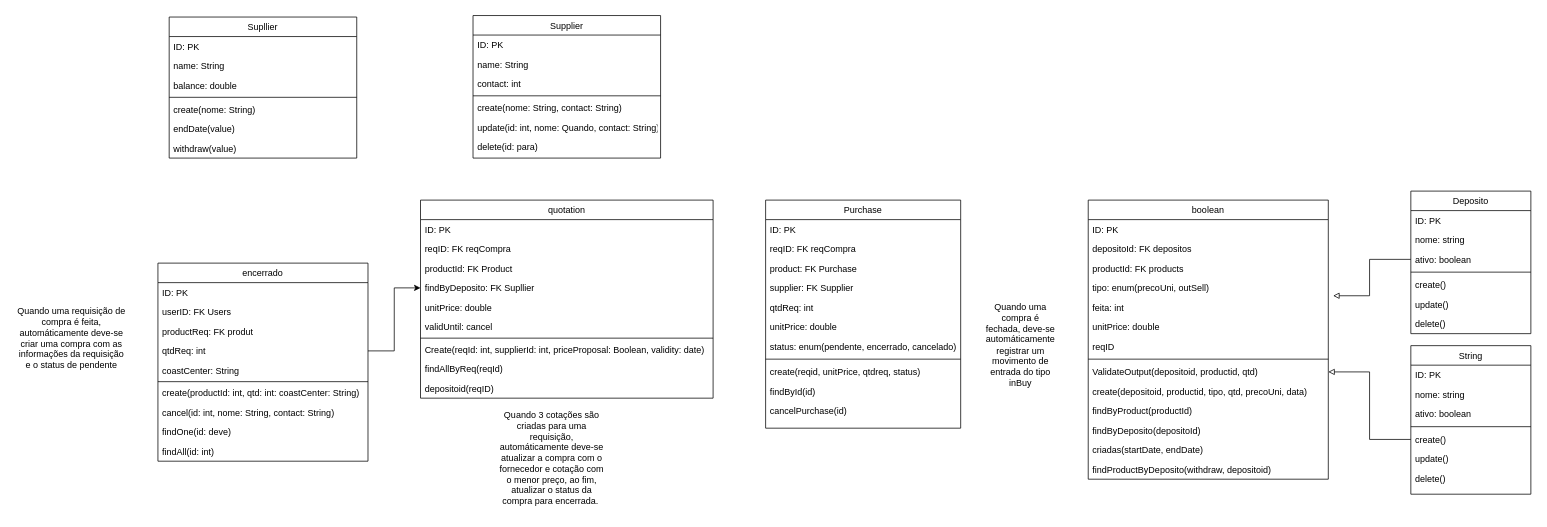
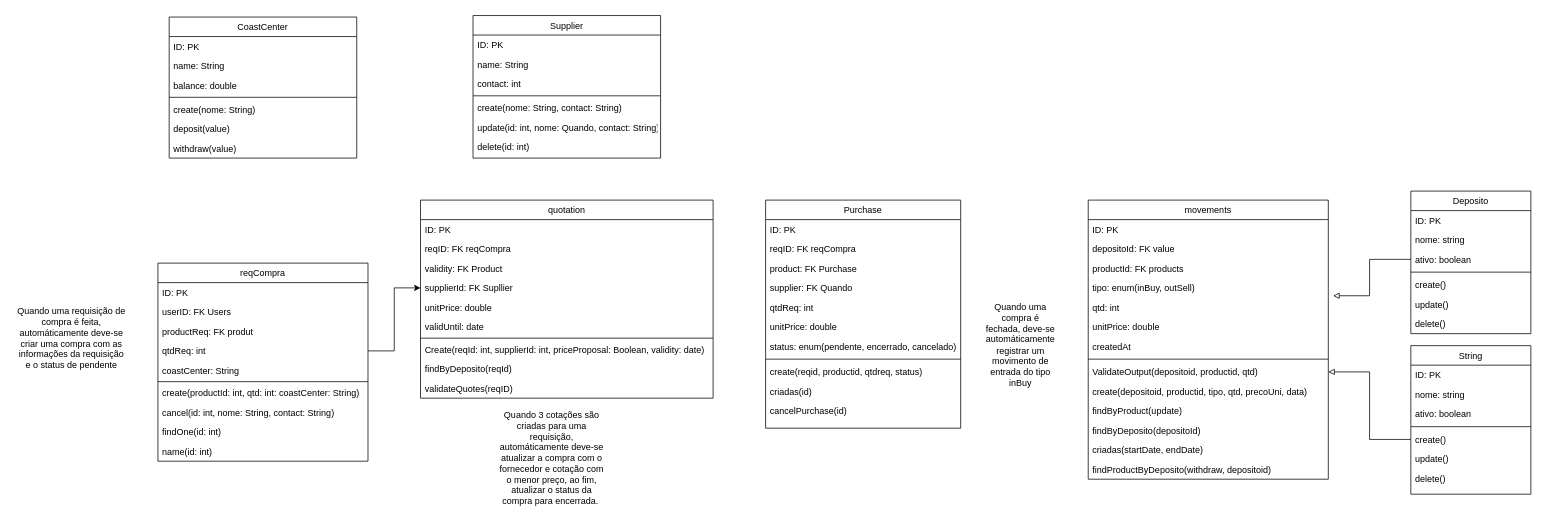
- <mxCell id="53" value="Supllier" style="swimlane;fontStyle=0;align=center;verticalAlign=top;childLayout=stackLayout;horizontal=1;startSize=26;horizontalStack=0;resizeParent=1;resizeLast=0;collapsible=1;marginBottom=0;rounded=0;shadow=0;strokeWidth=1;" parent="1" vertex="1"><mxGeometry x="225" y="22" width="250" height="188" as="geometry"><mxRectangle x="130" y="380" width="160" height="26" as="alternateBounds" /></mxGeometry></mxCell>
+ <mxCell id="53" value="CoastCenter" style="swimlane;fontStyle=0;align=center;verticalAlign=top;childLayout=stackLayout;horizontal=1;startSize=26;horizontalStack=0;resizeParent=1;resizeLast=0;collapsible=1;marginBottom=0;rounded=0;shadow=0;strokeWidth=1;" parent="1" vertex="1"><mxGeometry x="225" y="22" width="250" height="188" as="geometry"><mxRectangle x="130" y="380" width="160" height="26" as="alternateBounds" /></mxGeometry></mxCell>
- <mxCell id="59" value="endDate(value)" style="text;align=left;verticalAlign=top;spacingLeft=4;spacingRight=4;overflow=hidden;rotatable=0;points=[[0,0.5],[1,0.5]];portConstraint=eastwest;rounded=0;shadow=0;html=0;" parent="53" vertex="1"><mxGeometry y="136" width="250" height="26" as="geometry" /></mxCell>
+ <mxCell id="59" value="deposit(value)" style="text;align=left;verticalAlign=top;spacingLeft=4;spacingRight=4;overflow=hidden;rotatable=0;points=[[0,0.5],[1,0.5]];portConstraint=eastwest;rounded=0;shadow=0;html=0;" parent="53" vertex="1"><mxGeometry y="136" width="250" height="26" as="geometry" /></mxCell>
- <mxCell id="52" value="delete(id: para)" style="text;align=left;verticalAlign=top;spacingLeft=4;spacingRight=4;overflow=hidden;rotatable=0;points=[[0,0.5],[1,0.5]];portConstraint=eastwest;rounded=0;shadow=0;html=0;" parent="45" vertex="1"><mxGeometry y="162" width="250" height="26" as="geometry" /></mxCell>
+ <mxCell id="52" value="delete(id: int)" style="text;align=left;verticalAlign=top;spacingLeft=4;spacingRight=4;overflow=hidden;rotatable=0;points=[[0,0.5],[1,0.5]];portConstraint=eastwest;rounded=0;shadow=0;html=0;" parent="45" vertex="1"><mxGeometry y="162" width="250" height="26" as="geometry" /></mxCell>
- <mxCell id="61" value="boolean" style="swimlane;fontStyle=0;align=center;verticalAlign=top;childLayout=stackLayout;horizontal=1;startSize=26;horizontalStack=0;resizeParent=1;resizeLast=0;collapsible=1;marginBottom=0;rounded=0;shadow=0;strokeWidth=1;" parent="1" vertex="1"><mxGeometry x="1450" y="266" width="320" height="372" as="geometry"><mxRectangle x="130" y="380" width="160" height="26" as="alternateBounds" /></mxGeometry></mxCell>
+ <mxCell id="61" value="movements" style="swimlane;fontStyle=0;align=center;verticalAlign=top;childLayout=stackLayout;horizontal=1;startSize=26;horizontalStack=0;resizeParent=1;resizeLast=0;collapsible=1;marginBottom=0;rounded=0;shadow=0;strokeWidth=1;" parent="1" vertex="1"><mxGeometry x="1450" y="266" width="320" height="372" as="geometry"><mxRectangle x="130" y="380" width="160" height="26" as="alternateBounds" /></mxGeometry></mxCell>
- <mxCell id="63" value="depositoId: FK depositos" style="text;align=left;verticalAlign=top;spacingLeft=4;spacingRight=4;overflow=hidden;rotatable=0;points=[[0,0.5],[1,0.5]];portConstraint=eastwest;rounded=0;shadow=0;html=0;" parent="61" vertex="1"><mxGeometry y="52" width="320" height="26" as="geometry" /></mxCell>
+ <mxCell id="63" value="depositoId: FK value" style="text;align=left;verticalAlign=top;spacingLeft=4;spacingRight=4;overflow=hidden;rotatable=0;points=[[0,0.5],[1,0.5]];portConstraint=eastwest;rounded=0;shadow=0;html=0;" parent="61" vertex="1"><mxGeometry y="52" width="320" height="26" as="geometry" /></mxCell>
- <mxCell id="24" value="productId: FK Product" style="text;align=left;verticalAlign=top;spacingLeft=4;spacingRight=4;overflow=hidden;rotatable=0;points=[[0,0.5],[1,0.5]];portConstraint=eastwest;rounded=0;shadow=0;html=0;" parent="21" vertex="1"><mxGeometry y="78" width="390" height="26" as="geometry" /></mxCell>
+ <mxCell id="24" value="validity: FK Product" style="text;align=left;verticalAlign=top;spacingLeft=4;spacingRight=4;overflow=hidden;rotatable=0;points=[[0,0.5],[1,0.5]];portConstraint=eastwest;rounded=0;shadow=0;html=0;" parent="21" vertex="1"><mxGeometry y="78" width="390" height="26" as="geometry" /></mxCell>
- <mxCell id="10" value="encerrado" style="swimlane;fontStyle=0;align=center;verticalAlign=top;childLayout=stackLayout;horizontal=1;startSize=26;horizontalStack=0;resizeParent=1;resizeLast=0;collapsible=1;marginBottom=0;rounded=0;shadow=0;strokeWidth=1;" parent="1" vertex="1"><mxGeometry x="210" y="350" width="280" height="264" as="geometry"><mxRectangle x="130" y="380" width="160" height="26" as="alternateBounds" /></mxGeometry></mxCell>
+ <mxCell id="10" value="reqCompra" style="swimlane;fontStyle=0;align=center;verticalAlign=top;childLayout=stackLayout;horizontal=1;startSize=26;horizontalStack=0;resizeParent=1;resizeLast=0;collapsible=1;marginBottom=0;rounded=0;shadow=0;strokeWidth=1;" parent="1" vertex="1"><mxGeometry x="210" y="350" width="280" height="264" as="geometry"><mxRectangle x="130" y="380" width="160" height="26" as="alternateBounds" /></mxGeometry></mxCell>
- <mxCell id="25" value="findByDeposito: FK Supllier" style="text;align=left;verticalAlign=top;spacingLeft=4;spacingRight=4;overflow=hidden;rotatable=0;points=[[0,0.5],[1,0.5]];portConstraint=eastwest;rounded=0;shadow=0;html=0;" parent="21" vertex="1"><mxGeometry y="104" width="390" height="26" as="geometry" /></mxCell>
+ <mxCell id="25" value="supplierId: FK Supllier" style="text;align=left;verticalAlign=top;spacingLeft=4;spacingRight=4;overflow=hidden;rotatable=0;points=[[0,0.5],[1,0.5]];portConstraint=eastwest;rounded=0;shadow=0;html=0;" parent="21" vertex="1"><mxGeometry y="104" width="390" height="26" as="geometry" /></mxCell>
- <mxCell id="37" value="supplier: FK Supplier" style="text;align=left;verticalAlign=top;spacingLeft=4;spacingRight=4;overflow=hidden;rotatable=0;points=[[0,0.5],[1,0.5]];portConstraint=eastwest;rounded=0;shadow=0;html=0;" parent="33" vertex="1"><mxGeometry y="104" width="260" height="26" as="geometry" /></mxCell>
+ <mxCell id="37" value="supplier: FK Quando" style="text;align=left;verticalAlign=top;spacingLeft=4;spacingRight=4;overflow=hidden;rotatable=0;points=[[0,0.5],[1,0.5]];portConstraint=eastwest;rounded=0;shadow=0;html=0;" parent="33" vertex="1"><mxGeometry y="104" width="260" height="26" as="geometry" /></mxCell>
- <mxCell id="65" value="tipo: enum(precoUni, outSell)" style="text;align=left;verticalAlign=top;spacingLeft=4;spacingRight=4;overflow=hidden;rotatable=0;points=[[0,0.5],[1,0.5]];portConstraint=eastwest;rounded=0;shadow=0;html=0;" parent="61" vertex="1"><mxGeometry y="104" width="320" height="26" as="geometry" /></mxCell>
+ <mxCell id="65" value="tipo: enum(inBuy, outSell)" style="text;align=left;verticalAlign=top;spacingLeft=4;spacingRight=4;overflow=hidden;rotatable=0;points=[[0,0.5],[1,0.5]];portConstraint=eastwest;rounded=0;shadow=0;html=0;" parent="61" vertex="1"><mxGeometry y="104" width="320" height="26" as="geometry" /></mxCell>
- <mxCell id="66" value="feita: int" style="text;align=left;verticalAlign=top;spacingLeft=4;spacingRight=4;overflow=hidden;rotatable=0;points=[[0,0.5],[1,0.5]];portConstraint=eastwest;rounded=0;shadow=0;html=0;" parent="61" vertex="1"><mxGeometry y="130" width="320" height="26" as="geometry" /></mxCell>
+ <mxCell id="66" value="qtd: int" style="text;align=left;verticalAlign=top;spacingLeft=4;spacingRight=4;overflow=hidden;rotatable=0;points=[[0,0.5],[1,0.5]];portConstraint=eastwest;rounded=0;shadow=0;html=0;" parent="61" vertex="1"><mxGeometry y="130" width="320" height="26" as="geometry" /></mxCell>
- <mxCell id="27" value="validUntil: cancel" style="text;align=left;verticalAlign=top;spacingLeft=4;spacingRight=4;overflow=hidden;rotatable=0;points=[[0,0.5],[1,0.5]];portConstraint=eastwest;rounded=0;shadow=0;html=0;" parent="21" vertex="1"><mxGeometry y="156" width="390" height="26" as="geometry" /></mxCell>
+ <mxCell id="27" value="validUntil: date" style="text;align=left;verticalAlign=top;spacingLeft=4;spacingRight=4;overflow=hidden;rotatable=0;points=[[0,0.5],[1,0.5]];portConstraint=eastwest;rounded=0;shadow=0;html=0;" parent="21" vertex="1"><mxGeometry y="156" width="390" height="26" as="geometry" /></mxCell>
- <mxCell id="68" value="reqID" style="text;align=left;verticalAlign=top;spacingLeft=4;spacingRight=4;overflow=hidden;rotatable=0;points=[[0,0.5],[1,0.5]];portConstraint=eastwest;rounded=0;shadow=0;html=0;" parent="61" vertex="1"><mxGeometry y="182" width="320" height="26" as="geometry" /></mxCell>
+ <mxCell id="68" value="createdAt" style="text;align=left;verticalAlign=top;spacingLeft=4;spacingRight=4;overflow=hidden;rotatable=0;points=[[0,0.5],[1,0.5]];portConstraint=eastwest;rounded=0;shadow=0;html=0;" parent="61" vertex="1"><mxGeometry y="182" width="320" height="26" as="geometry" /></mxCell>
- <mxCell id="30" value="findAllByReq(reqId)" style="text;align=left;verticalAlign=top;spacingLeft=4;spacingRight=4;overflow=hidden;rotatable=0;points=[[0,0.5],[1,0.5]];portConstraint=eastwest;rounded=0;shadow=0;html=0;" parent="21" vertex="1"><mxGeometry y="212" width="390" height="26" as="geometry" /></mxCell>
+ <mxCell id="30" value="findByDeposito(reqId)" style="text;align=left;verticalAlign=top;spacingLeft=4;spacingRight=4;overflow=hidden;rotatable=0;points=[[0,0.5],[1,0.5]];portConstraint=eastwest;rounded=0;shadow=0;html=0;" parent="21" vertex="1"><mxGeometry y="212" width="390" height="26" as="geometry" /></mxCell>
- <mxCell id="42" value="create(reqid, unitPrice, qtdreq, status)" style="text;align=left;verticalAlign=top;spacingLeft=4;spacingRight=4;overflow=hidden;rotatable=0;points=[[0,0.5],[1,0.5]];portConstraint=eastwest;rounded=0;shadow=0;html=0;" parent="33" vertex="1"><mxGeometry y="216" width="260" height="26" as="geometry" /></mxCell>
+ <mxCell id="42" value="create(reqid, productid, qtdreq, status)" style="text;align=left;verticalAlign=top;spacingLeft=4;spacingRight=4;overflow=hidden;rotatable=0;points=[[0,0.5],[1,0.5]];portConstraint=eastwest;rounded=0;shadow=0;html=0;" parent="33" vertex="1"><mxGeometry y="216" width="260" height="26" as="geometry" /></mxCell>
- <mxCell id="31" value="depositoid(reqID)" style="text;align=left;verticalAlign=top;spacingLeft=4;spacingRight=4;overflow=hidden;rotatable=0;points=[[0,0.5],[1,0.5]];portConstraint=eastwest;rounded=0;shadow=0;html=0;" parent="21" vertex="1"><mxGeometry y="238" width="390" height="26" as="geometry" /></mxCell>
+ <mxCell id="31" value="validateQuotes(reqID)" style="text;align=left;verticalAlign=top;spacingLeft=4;spacingRight=4;overflow=hidden;rotatable=0;points=[[0,0.5],[1,0.5]];portConstraint=eastwest;rounded=0;shadow=0;html=0;" parent="21" vertex="1"><mxGeometry y="238" width="390" height="26" as="geometry" /></mxCell>
- <mxCell id="43" value="findById(id)" style="text;align=left;verticalAlign=top;spacingLeft=4;spacingRight=4;overflow=hidden;rotatable=0;points=[[0,0.5],[1,0.5]];portConstraint=eastwest;rounded=0;shadow=0;html=0;" parent="33" vertex="1"><mxGeometry y="242" width="260" height="26" as="geometry" /></mxCell>
+ <mxCell id="43" value="criadas(id)" style="text;align=left;verticalAlign=top;spacingLeft=4;spacingRight=4;overflow=hidden;rotatable=0;points=[[0,0.5],[1,0.5]];portConstraint=eastwest;rounded=0;shadow=0;html=0;" parent="33" vertex="1"><mxGeometry y="242" width="260" height="26" as="geometry" /></mxCell>
- <mxCell id="72" value="findByProduct(productId)" style="text;align=left;verticalAlign=top;spacingLeft=4;spacingRight=4;overflow=hidden;rotatable=0;points=[[0,0.5],[1,0.5]];portConstraint=eastwest;rounded=0;shadow=0;html=0;" parent="61" vertex="1"><mxGeometry y="268" width="320" height="26" as="geometry" /></mxCell>
+ <mxCell id="72" value="findByProduct(update)" style="text;align=left;verticalAlign=top;spacingLeft=4;spacingRight=4;overflow=hidden;rotatable=0;points=[[0,0.5],[1,0.5]];portConstraint=eastwest;rounded=0;shadow=0;html=0;" parent="61" vertex="1"><mxGeometry y="268" width="320" height="26" as="geometry" /></mxCell>
- <mxCell id="19" value="findOne(id: deve)" style="text;align=left;verticalAlign=top;spacingLeft=4;spacingRight=4;overflow=hidden;rotatable=0;points=[[0,0.5],[1,0.5]];portConstraint=eastwest;rounded=0;shadow=0;html=0;" parent="10" vertex="1"><mxGeometry y="212" width="280" height="26" as="geometry" /></mxCell>
+ <mxCell id="19" value="findOne(id: int)" style="text;align=left;verticalAlign=top;spacingLeft=4;spacingRight=4;overflow=hidden;rotatable=0;points=[[0,0.5],[1,0.5]];portConstraint=eastwest;rounded=0;shadow=0;html=0;" parent="10" vertex="1"><mxGeometry y="212" width="280" height="26" as="geometry" /></mxCell>
- <mxCell id="20" value="findAll(id: int)" style="text;align=left;verticalAlign=top;spacingLeft=4;spacingRight=4;overflow=hidden;rotatable=0;points=[[0,0.5],[1,0.5]];portConstraint=eastwest;rounded=0;shadow=0;html=0;" parent="10" vertex="1"><mxGeometry y="238" width="280" height="26" as="geometry" /></mxCell>
+ <mxCell id="20" value="name(id: int)" style="text;align=left;verticalAlign=top;spacingLeft=4;spacingRight=4;overflow=hidden;rotatable=0;points=[[0,0.5],[1,0.5]];portConstraint=eastwest;rounded=0;shadow=0;html=0;" parent="10" vertex="1"><mxGeometry y="238" width="280" height="26" as="geometry" /></mxCell>
